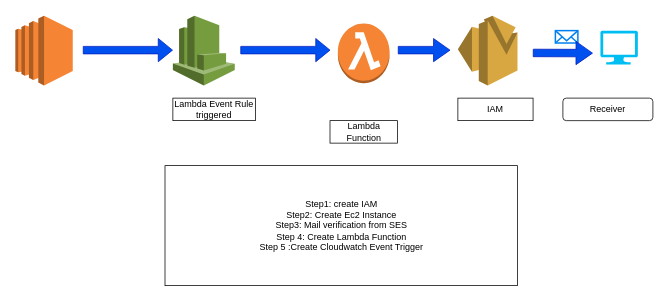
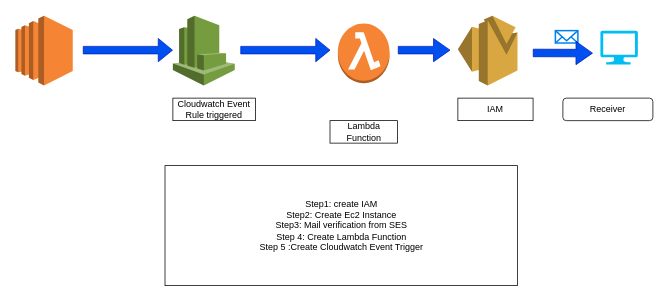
- <mxCell id="12" value="Lambda Event Rule triggered" style="rounded=0;whiteSpace=wrap;html=1;" parent="1" vertex="1"><mxGeometry x="230" y="130" width="110" height="30" as="geometry" /></mxCell>
+ <mxCell id="12" value="Cloudwatch Event Rule triggered" style="rounded=0;whiteSpace=wrap;html=1;" parent="1" vertex="1"><mxGeometry x="230" y="130" width="110" height="30" as="geometry" /></mxCell>
